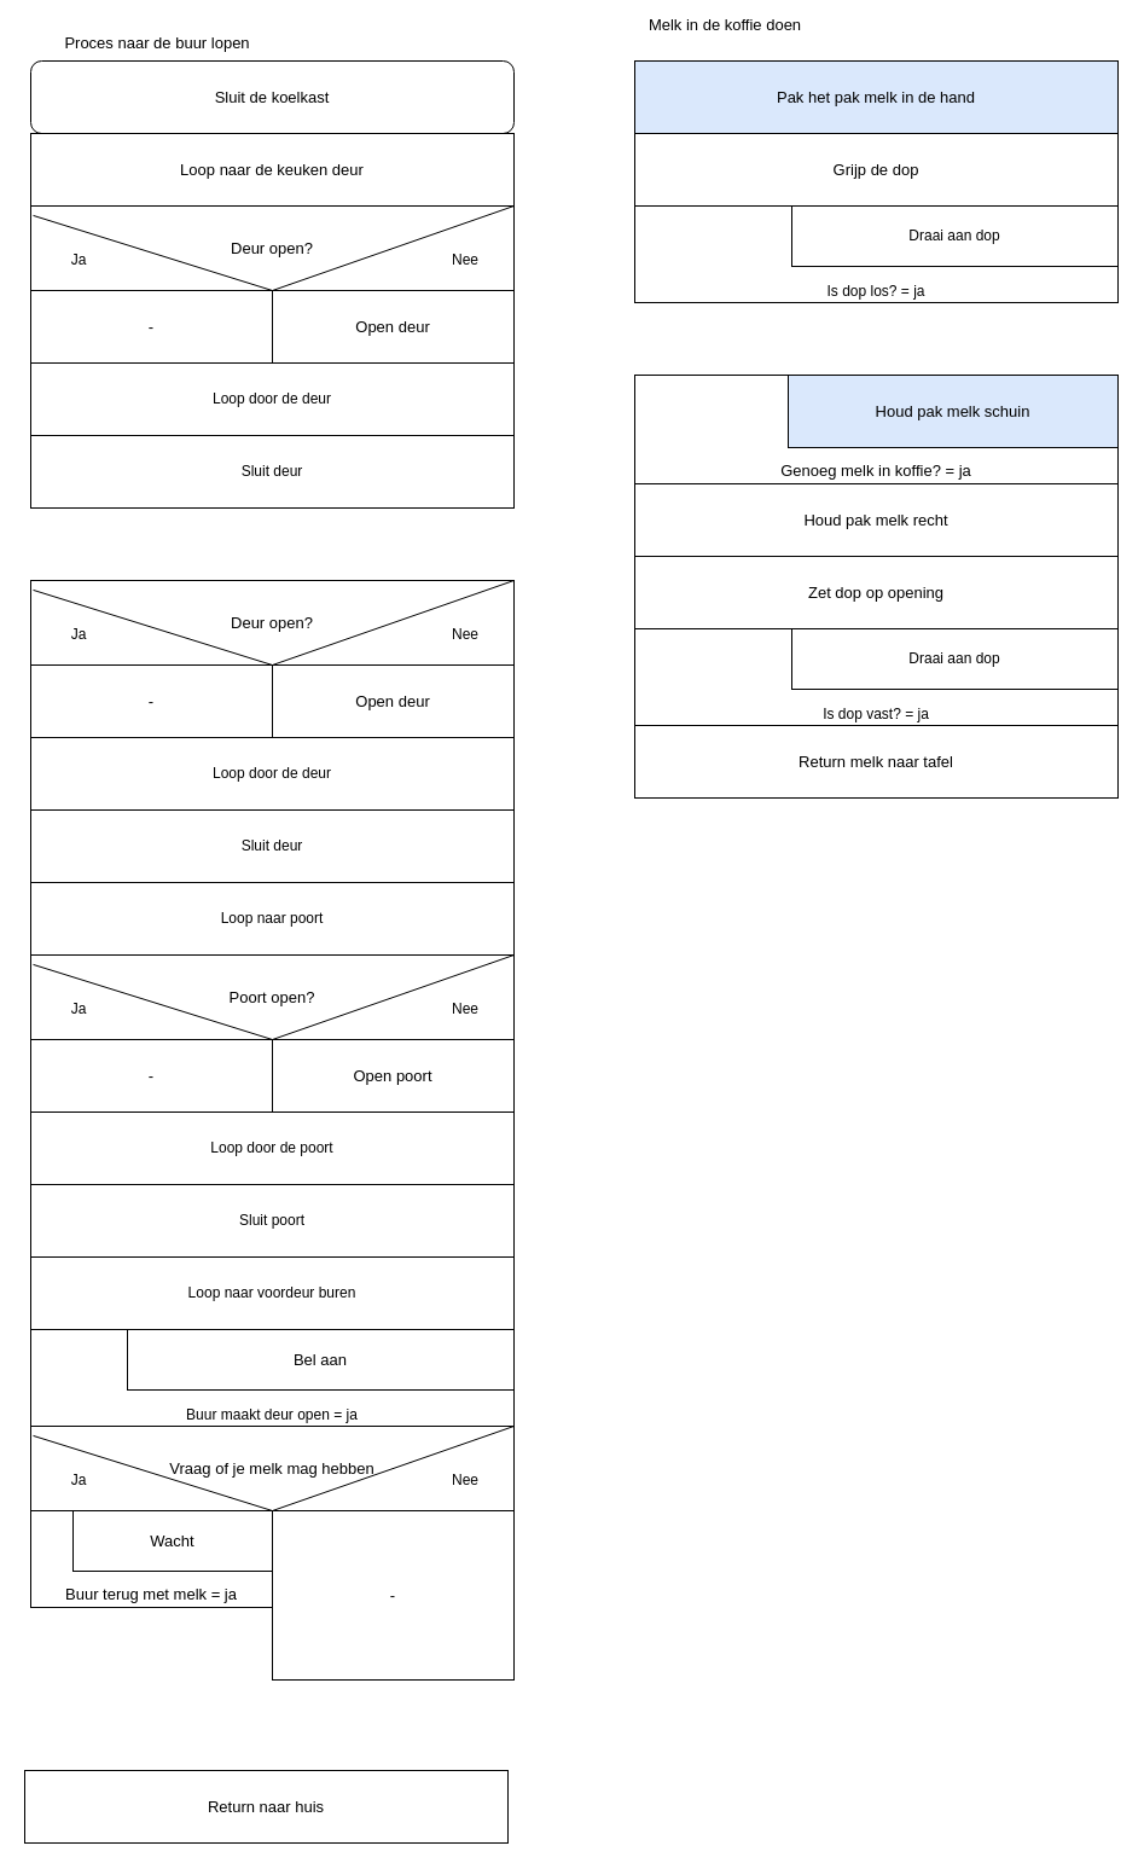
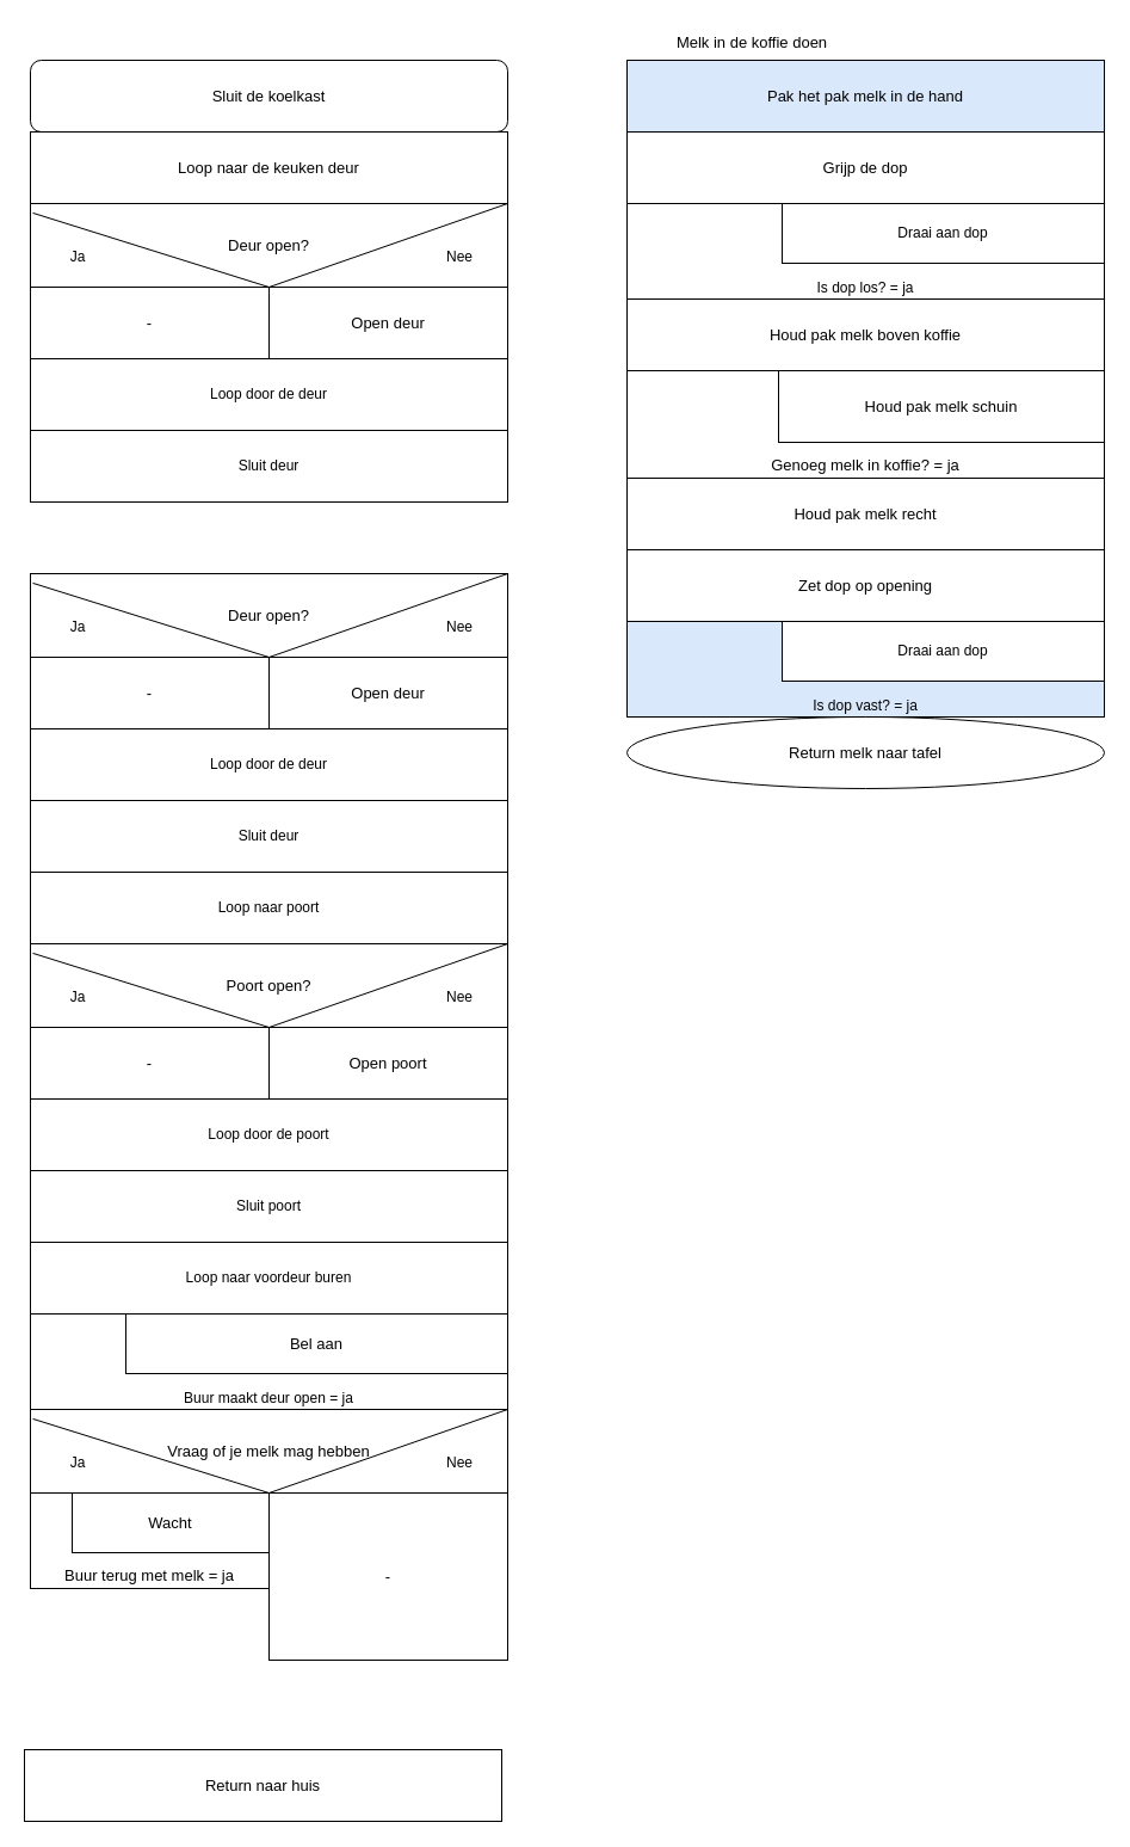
- <mxCell id="45" value="Melk in de koffie doen" style="text;html=1;strokeColor=none;fillColor=none;align=center;verticalAlign=middle;whiteSpace=wrap;rounded=0;fontSize=13;" vertex="1" parent="1"><mxGeometry x="495" y="5" width="210" height="30" as="geometry" /></mxCell>
+ <mxCell id="45" value="Melk in de koffie doen" style="text;html=1;strokeColor=none;fillColor=none;align=center;verticalAlign=middle;whiteSpace=wrap;rounded=0;fontSize=13;" vertex="1" parent="1"><mxGeometry x="525" y="20" width="210" height="30" as="geometry" /></mxCell>
- <mxCell id="7" value="Proces naar de buur lopen" style="text;html=1;strokeColor=none;fillColor=none;align=center;verticalAlign=middle;whiteSpace=wrap;rounded=0;fontSize=13;" parent="1" vertex="1"><mxGeometry x="25" y="20" width="210" height="30" as="geometry" /></mxCell>
+ <mxCell id="49" value="&lt;span style=&quot;font-size: 13px&quot;&gt;Houd pak melk boven koffie&lt;/span&gt;" style="rounded=0;whiteSpace=wrap;html=1;" vertex="1" parent="1"><mxGeometry x="525" y="250" width="400" height="60" as="geometry" /></mxCell>
- <mxCell id="51" value="&lt;span style=&quot;font-size: 13px&quot;&gt;Houd pak melk schuin&lt;/span&gt;" style="rounded=0;whiteSpace=wrap;html=1;fillColor=#dae8fc;" vertex="1" parent="1"><mxGeometry x="652" y="310" width="273" height="60" as="geometry" /></mxCell>
+ <mxCell id="51" value="&lt;span style=&quot;font-size: 13px&quot;&gt;Houd pak melk schuin&lt;/span&gt;" style="rounded=0;whiteSpace=wrap;html=1;" vertex="1" parent="1"><mxGeometry x="652" y="310" width="273" height="60" as="geometry" /></mxCell>
- <mxCell id="55" value="Is dop vast? = ja" style="rounded=0;whiteSpace=wrap;html=1;verticalAlign=bottom;" vertex="1" parent="1"><mxGeometry x="525" y="520" width="400" height="80" as="geometry" /></mxCell>
+ <mxCell id="55" value="Is dop vast? = ja" style="rounded=0;whiteSpace=wrap;html=1;verticalAlign=bottom;fillColor=#dae8fc;" vertex="1" parent="1"><mxGeometry x="525" y="520" width="400" height="80" as="geometry" /></mxCell>
- <mxCell id="57" value="&lt;span style=&quot;font-size: 13px&quot;&gt;Return melk naar tafel&lt;/span&gt;" style="rounded=0;whiteSpace=wrap;html=1;" vertex="1" parent="1"><mxGeometry x="525" y="600" width="400" height="60" as="geometry" /></mxCell>
+ <mxCell id="57" value="&lt;span style=&quot;font-size: 13px&quot;&gt;Return melk naar tafel&lt;/span&gt;" style="ellipse;whiteSpace=wrap;html=1;" vertex="1" parent="1"><mxGeometry x="525" y="600" width="400" height="60" as="geometry" /></mxCell>
